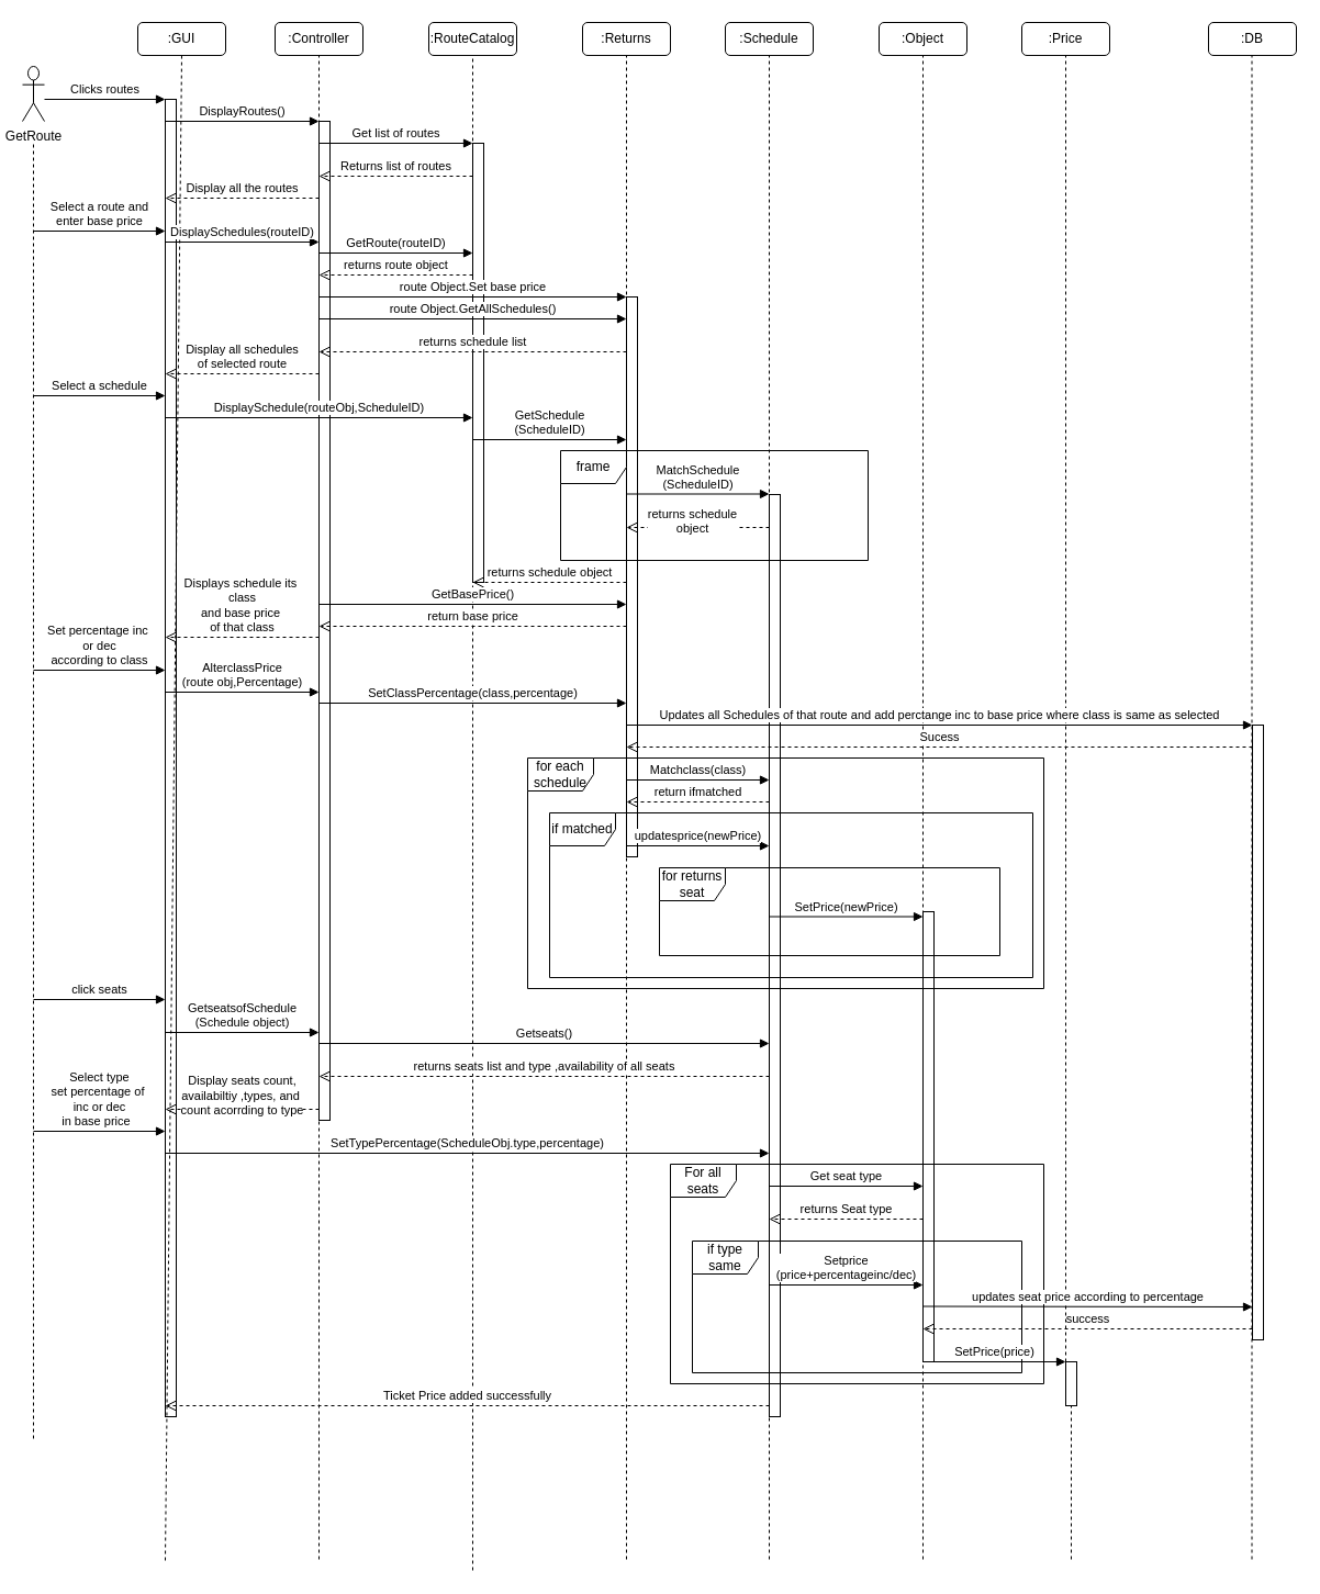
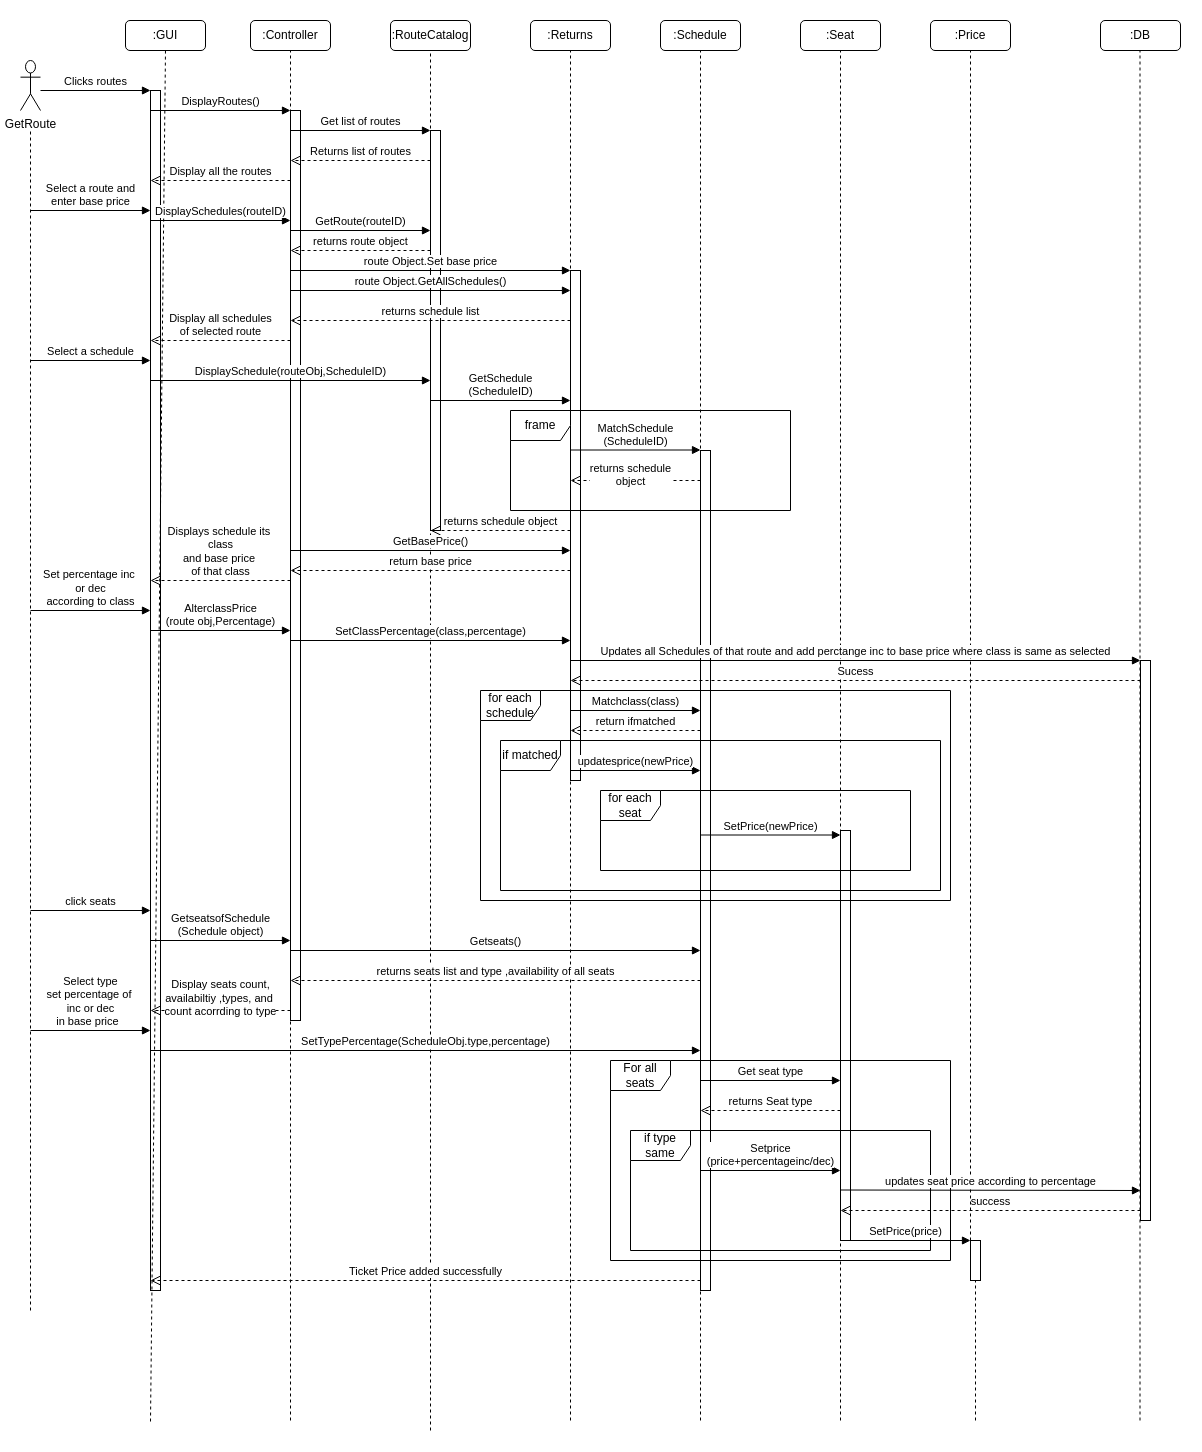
- <mxCell id="14" value=":Object" style="rounded=1;whiteSpace=wrap;html=1;" parent="1" vertex="1"><mxGeometry x="800" y="20" width="80" height="30" as="geometry" /></mxCell>
+ <mxCell id="14" value=":Seat" style="rounded=1;whiteSpace=wrap;html=1;" parent="1" vertex="1"><mxGeometry x="800" y="20" width="80" height="30" as="geometry" /></mxCell>
- <mxCell id="74" value="for returns seat" style="shape=umlFrame;whiteSpace=wrap;html=1;pointerEvents=0;" parent="1" vertex="1"><mxGeometry x="600" y="790" width="310" height="80" as="geometry" /></mxCell>
+ <mxCell id="74" value="for each seat" style="shape=umlFrame;whiteSpace=wrap;html=1;pointerEvents=0;" parent="1" vertex="1"><mxGeometry x="600" y="790" width="310" height="80" as="geometry" /></mxCell>
